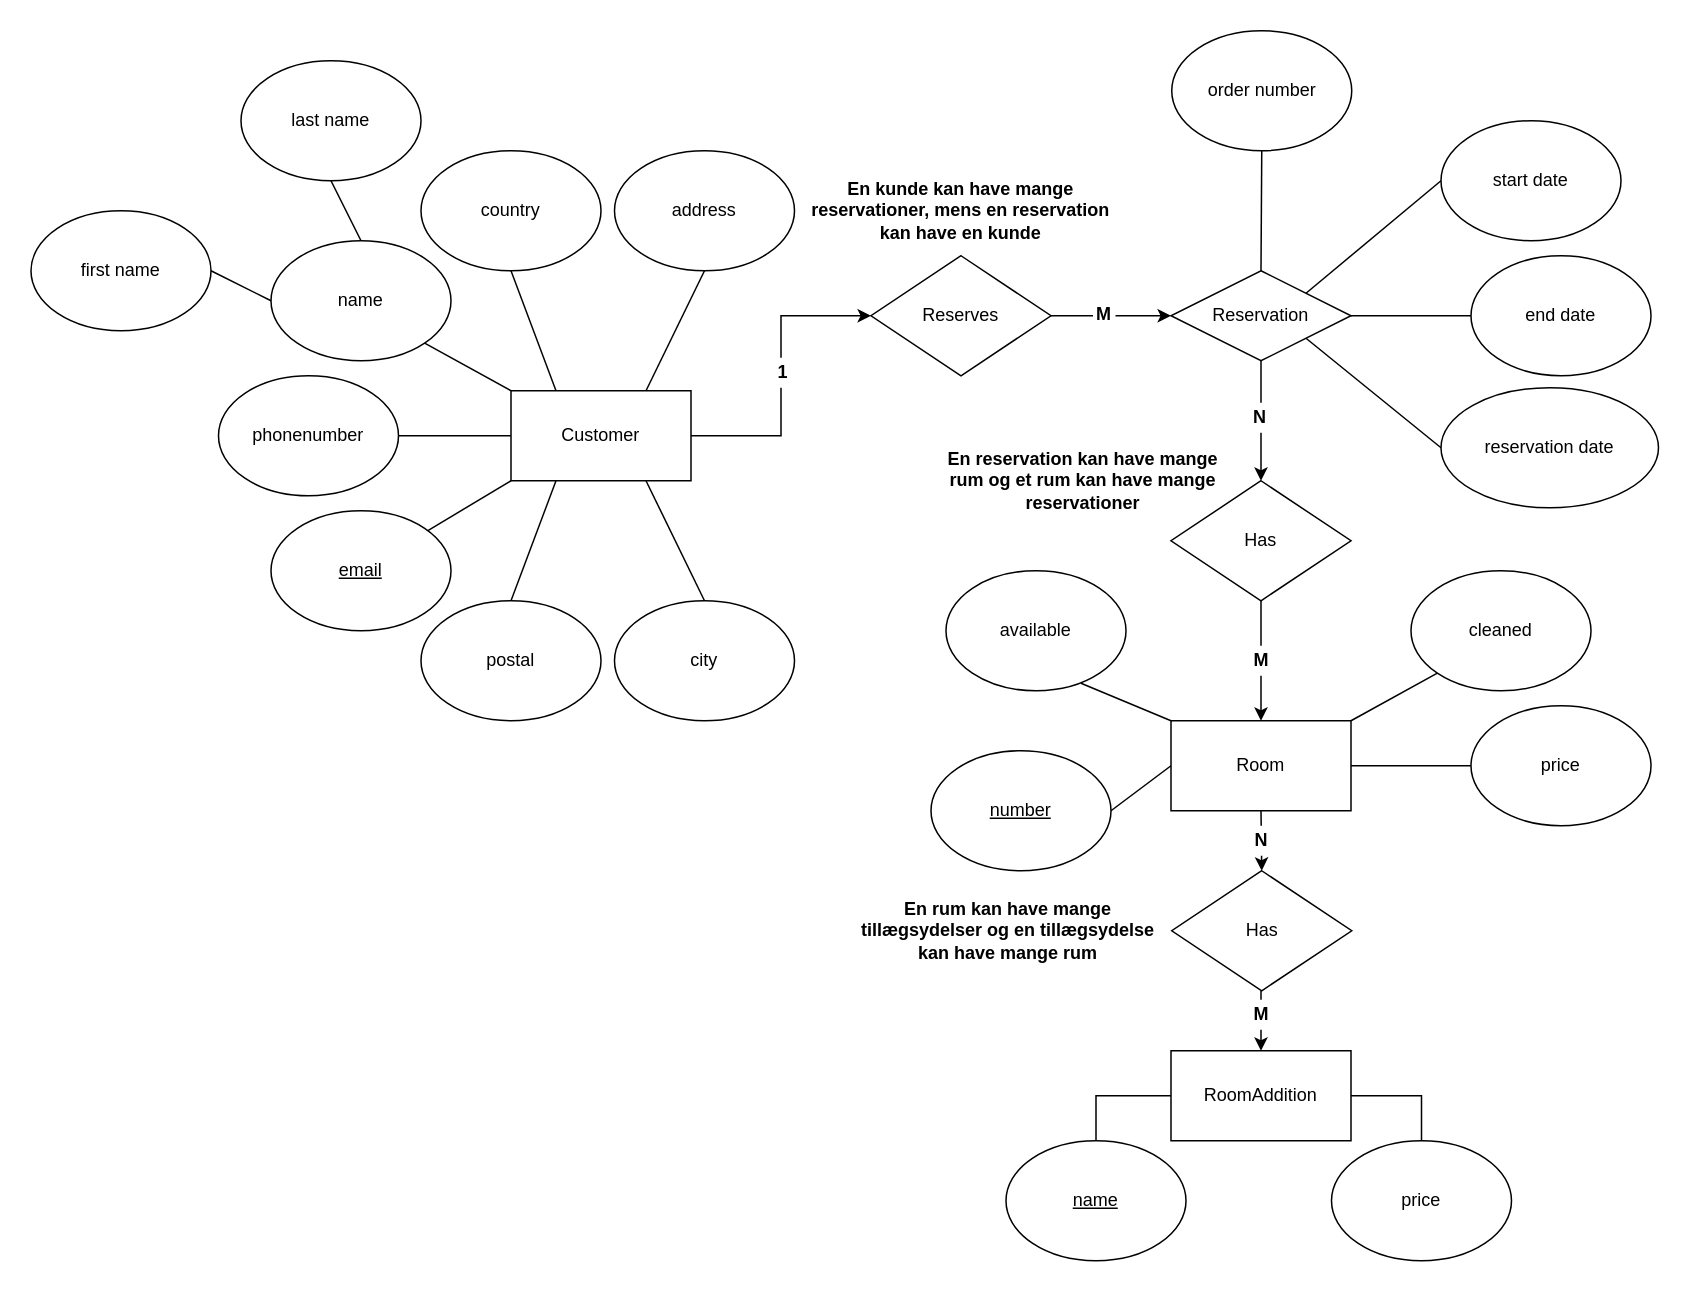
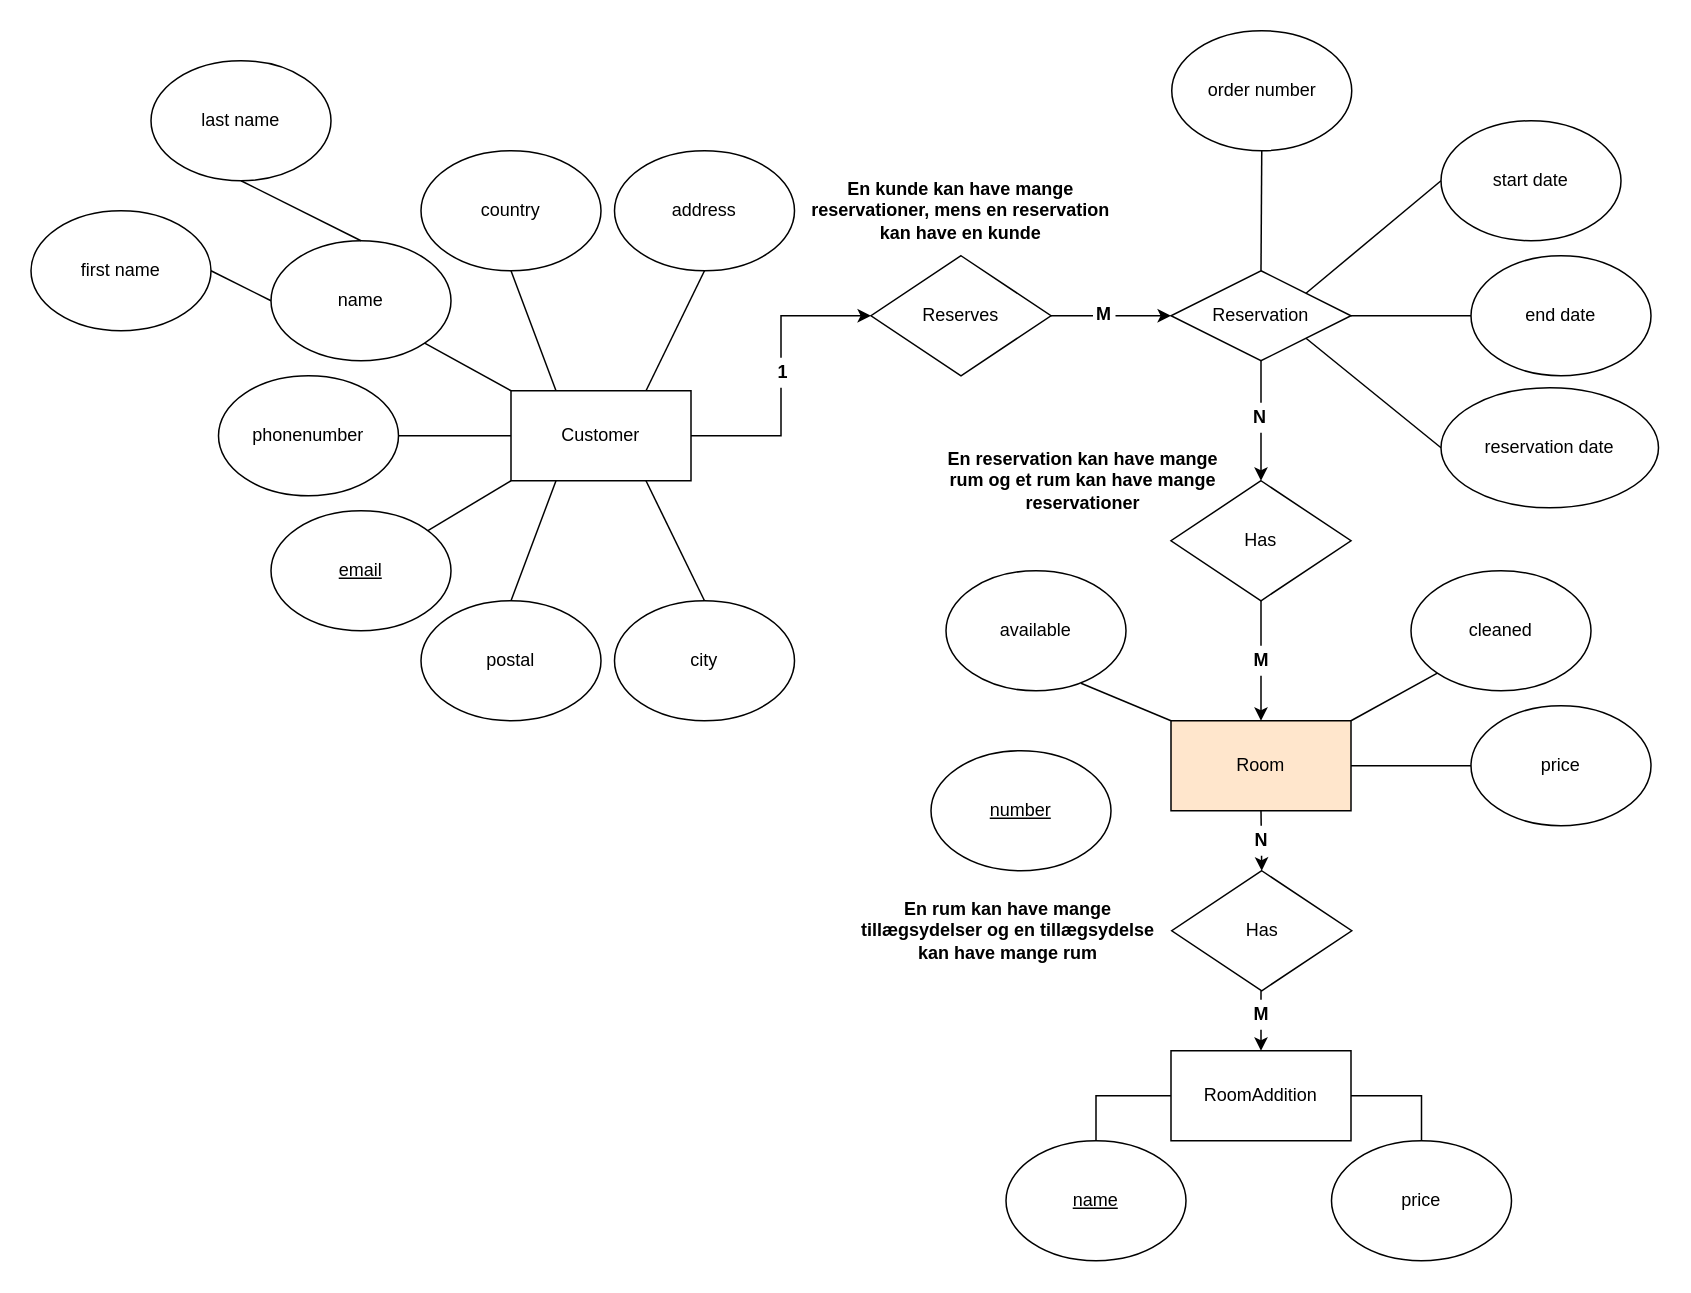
- <mxCell id="58" value="last name" style="ellipse;whiteSpace=wrap;html=1;" parent="1" vertex="1"><mxGeometry x="160" y="40" width="120" height="80" as="geometry" /></mxCell>
+ <mxCell id="58" value="last name" style="ellipse;whiteSpace=wrap;html=1;" parent="1" vertex="1"><mxGeometry x="100" y="40" width="120" height="80" as="geometry" /></mxCell>
- <mxCell id="2" value="Room" style="rounded=0;whiteSpace=wrap;html=1;" parent="1" vertex="1"><mxGeometry x="780" y="480" width="120" height="60" as="geometry" /></mxCell>
+ <mxCell id="2" value="Room" style="rounded=0;whiteSpace=wrap;html=1;fillColor=#ffe6cc;" parent="1" vertex="1"><mxGeometry x="780" y="480" width="120" height="60" as="geometry" /></mxCell>
- <mxCell id="13" value="" style="endArrow=none;html=1;exitX=1;exitY=0.5;exitDx=0;exitDy=0;entryX=0;entryY=0.5;entryDx=0;entryDy=0;" parent="1" source="12" target="2" edge="1"><mxGeometry width="50" height="50" relative="1" as="geometry"><mxPoint x="730" y="480" as="sourcePoint" /><mxPoint x="780" y="430" as="targetPoint" /></mxGeometry></mxCell>
